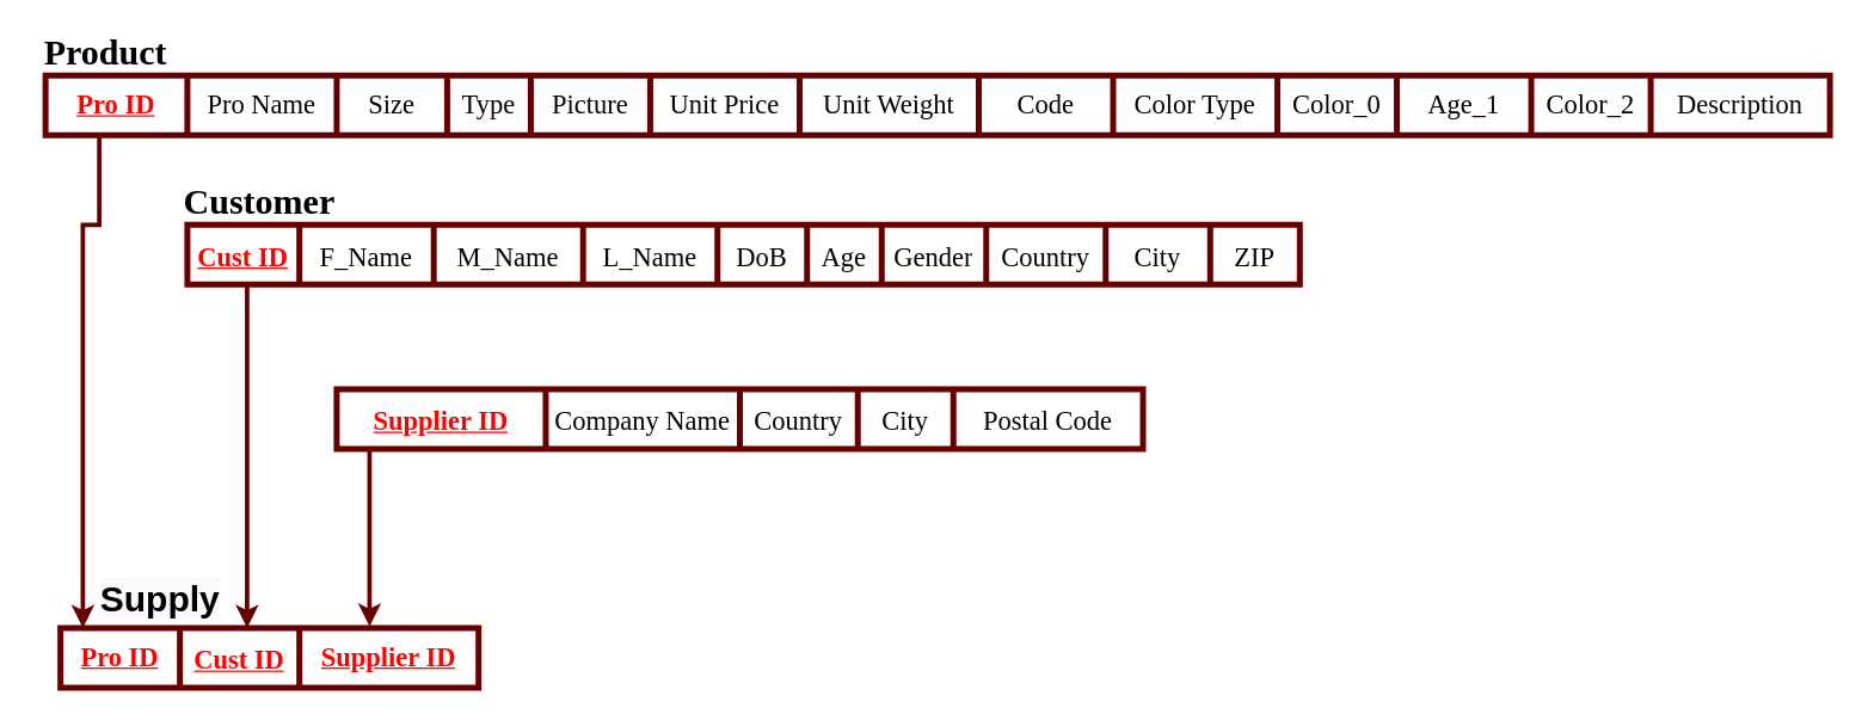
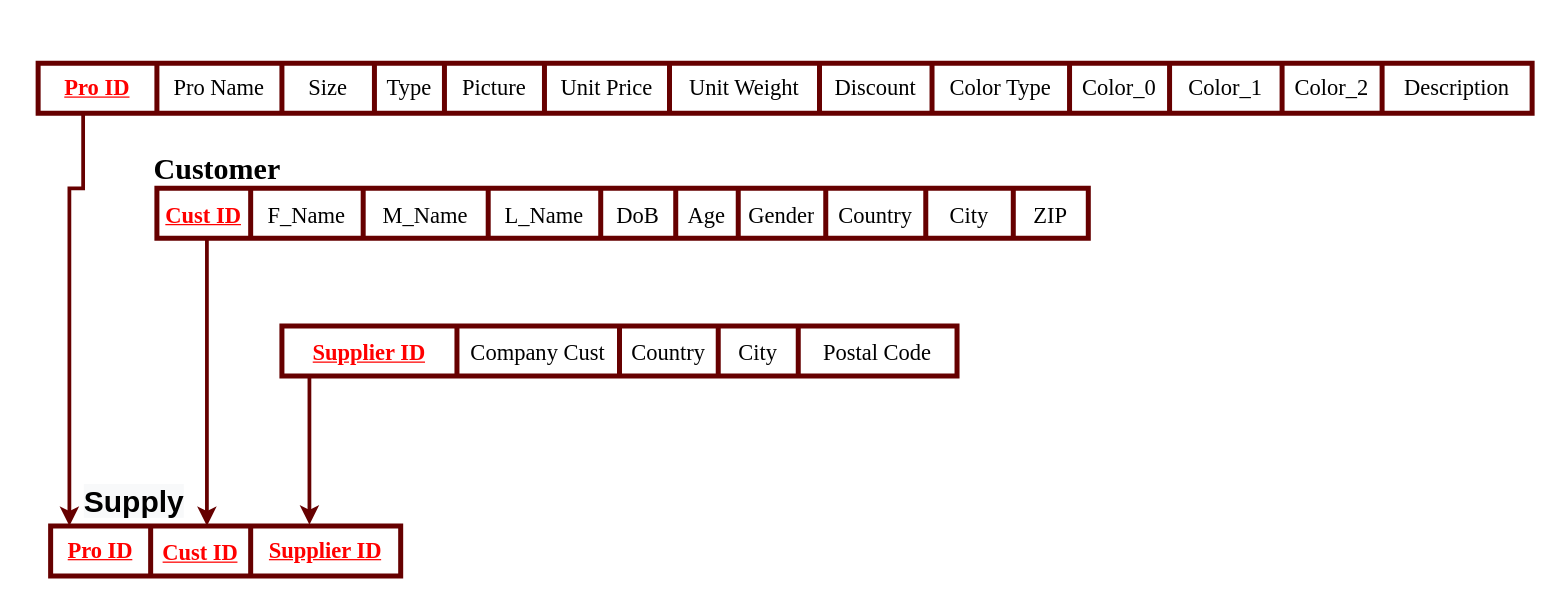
- <mxCell id="2" value="&lt;font face=&quot;Times New Roman&quot; style=&quot;font-size: 24px;&quot; color=&quot;#000000&quot;&gt;&lt;b&gt;Product&lt;/b&gt;&lt;/font&gt;" style="text;html=1;align=center;verticalAlign=middle;resizable=0;points=[];autosize=1;strokeColor=none;fillColor=none;fontSize=18;fontColor=#FF0000;" parent="1" vertex="1"><mxGeometry width="100" height="30" as="geometry" x="20" y="20" /></mxCell>
- <mxCell id="41" value="&lt;font face=&quot;Times New Roman&quot; style=&quot;font-size: 18px;&quot;&gt;Code&lt;/font&gt;" style="shape=partialRectangle;html=1;whiteSpace=wrap;connectable=0;overflow=hidden;fillColor=none;top=0;left=0;bottom=0;right=0;pointerEvents=1;" parent="33" vertex="1"><mxGeometry x="625" width="90" height="40" as="geometry"><mxRectangle width="90" height="40" as="alternateBounds" /></mxGeometry></mxCell>
+ <mxCell id="41" value="&lt;font face=&quot;Times New Roman&quot; style=&quot;font-size: 18px;&quot;&gt;Discount&lt;/font&gt;" style="shape=partialRectangle;html=1;whiteSpace=wrap;connectable=0;overflow=hidden;fillColor=none;top=0;left=0;bottom=0;right=0;pointerEvents=1;" parent="33" vertex="1"><mxGeometry x="625" width="90" height="40" as="geometry"><mxRectangle width="90" height="40" as="alternateBounds" /></mxGeometry></mxCell>
- <mxCell id="44" value="&lt;span style=&quot;&quot;&gt;&lt;font face=&quot;Times New Roman&quot; style=&quot;font-size: 18px;&quot;&gt;Age_1&lt;/font&gt;&lt;/span&gt;" style="shape=partialRectangle;html=1;whiteSpace=wrap;connectable=0;overflow=hidden;fillColor=none;top=0;left=0;bottom=0;right=0;pointerEvents=1;" parent="33" vertex="1"><mxGeometry x="905" width="90" height="40" as="geometry"><mxRectangle width="90" height="40" as="alternateBounds" /></mxGeometry></mxCell>
+ <mxCell id="44" value="&lt;span style=&quot;&quot;&gt;&lt;font face=&quot;Times New Roman&quot; style=&quot;font-size: 18px;&quot;&gt;Color_1&lt;/font&gt;&lt;/span&gt;" style="shape=partialRectangle;html=1;whiteSpace=wrap;connectable=0;overflow=hidden;fillColor=none;top=0;left=0;bottom=0;right=0;pointerEvents=1;" parent="33" vertex="1"><mxGeometry x="905" width="90" height="40" as="geometry"><mxRectangle width="90" height="40" as="alternateBounds" /></mxGeometry></mxCell>
- <mxCell id="19" value="&lt;font style=&quot;font-size: 18px;&quot;&gt;Company Name&lt;/font&gt;" style="shape=partialRectangle;html=1;whiteSpace=wrap;connectable=0;overflow=hidden;fillColor=none;top=0;left=0;bottom=0;right=0;pointerEvents=1;fontFamily=Times New Roman;fontSize=24;fontColor=#000000;strokeWidth=2;" parent="17" vertex="1"><mxGeometry x="140" width="130" height="40" as="geometry"><mxRectangle width="130" height="40" as="alternateBounds" /></mxGeometry></mxCell>
+ <mxCell id="19" value="&lt;font style=&quot;font-size: 18px;&quot;&gt;Company Cust&lt;/font&gt;" style="shape=partialRectangle;html=1;whiteSpace=wrap;connectable=0;overflow=hidden;fillColor=none;top=0;left=0;bottom=0;right=0;pointerEvents=1;fontFamily=Times New Roman;fontSize=24;fontColor=#000000;strokeWidth=2;" parent="17" vertex="1"><mxGeometry x="140" width="130" height="40" as="geometry"><mxRectangle width="130" height="40" as="alternateBounds" /></mxGeometry></mxCell>
